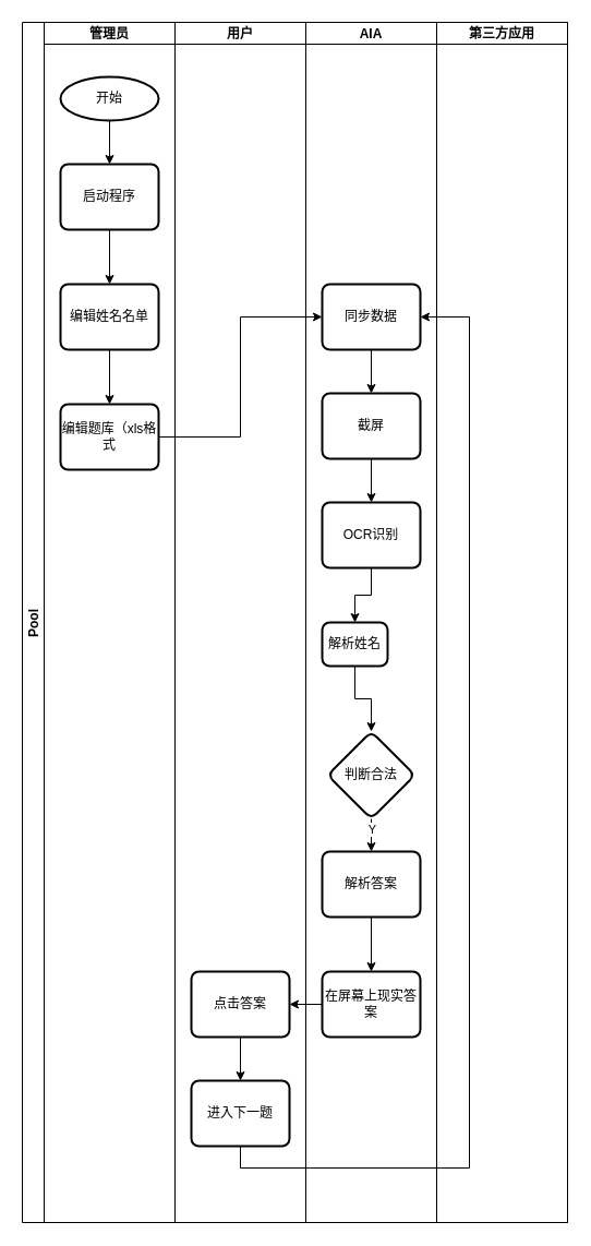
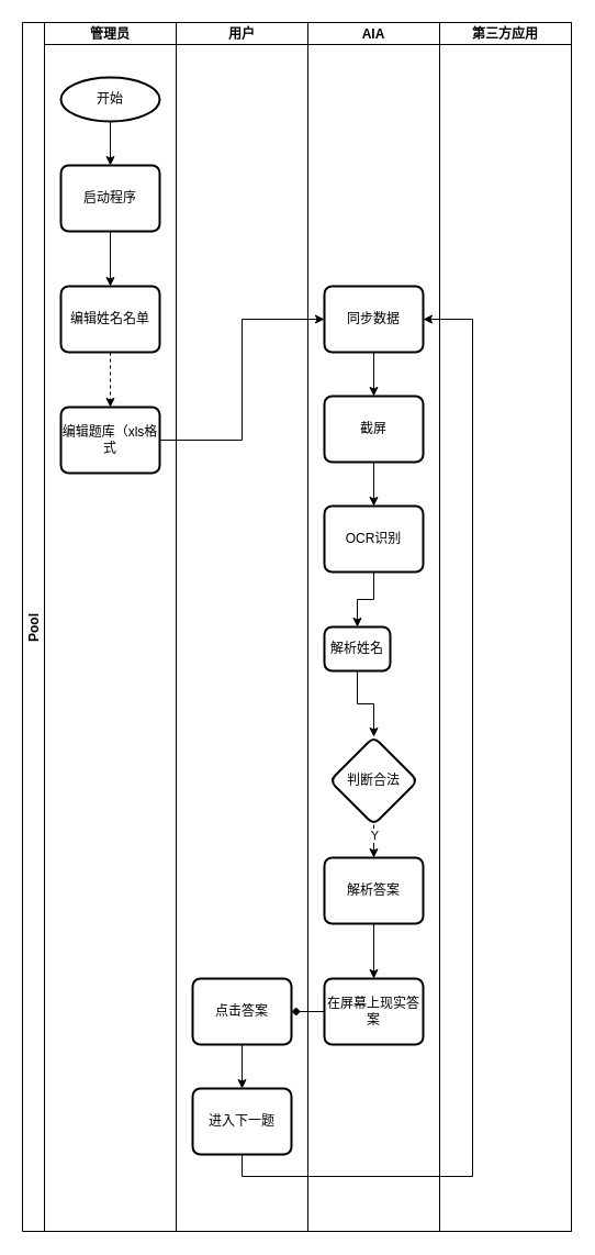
- <mxCell id="10" value="" style="edgeStyle=orthogonalEdgeStyle;rounded=0;orthogonalLoop=1;jettySize=auto;html=1;" edge="1" parent="3" source="8" target="9"><mxGeometry relative="1" as="geometry" /></mxCell>
+ <mxCell id="10" value="" style="edgeStyle=orthogonalEdgeStyle;rounded=0;orthogonalLoop=1;jettySize=auto;html=1;dashed=1;" edge="1" parent="3" source="8" target="9"><mxGeometry relative="1" as="geometry" /></mxCell>
- <mxCell id="32" style="edgeStyle=orthogonalEdgeStyle;rounded=0;orthogonalLoop=1;jettySize=auto;html=1;exitX=0;exitY=0.5;exitDx=0;exitDy=0;entryX=1;entryY=0.5;entryDx=0;entryDy=0;" edge="1" parent="2" source="29" target="12"><mxGeometry relative="1" as="geometry" /></mxCell>
+ <mxCell id="32" style="edgeStyle=orthogonalEdgeStyle;rounded=0;orthogonalLoop=1;jettySize=auto;html=1;exitX=0;exitY=0.5;exitDx=0;exitDy=0;entryX=1;entryY=0.5;entryDx=0;entryDy=0;endArrow=diamond;" edge="1" parent="2" source="29" target="12"><mxGeometry relative="1" as="geometry" /></mxCell>
